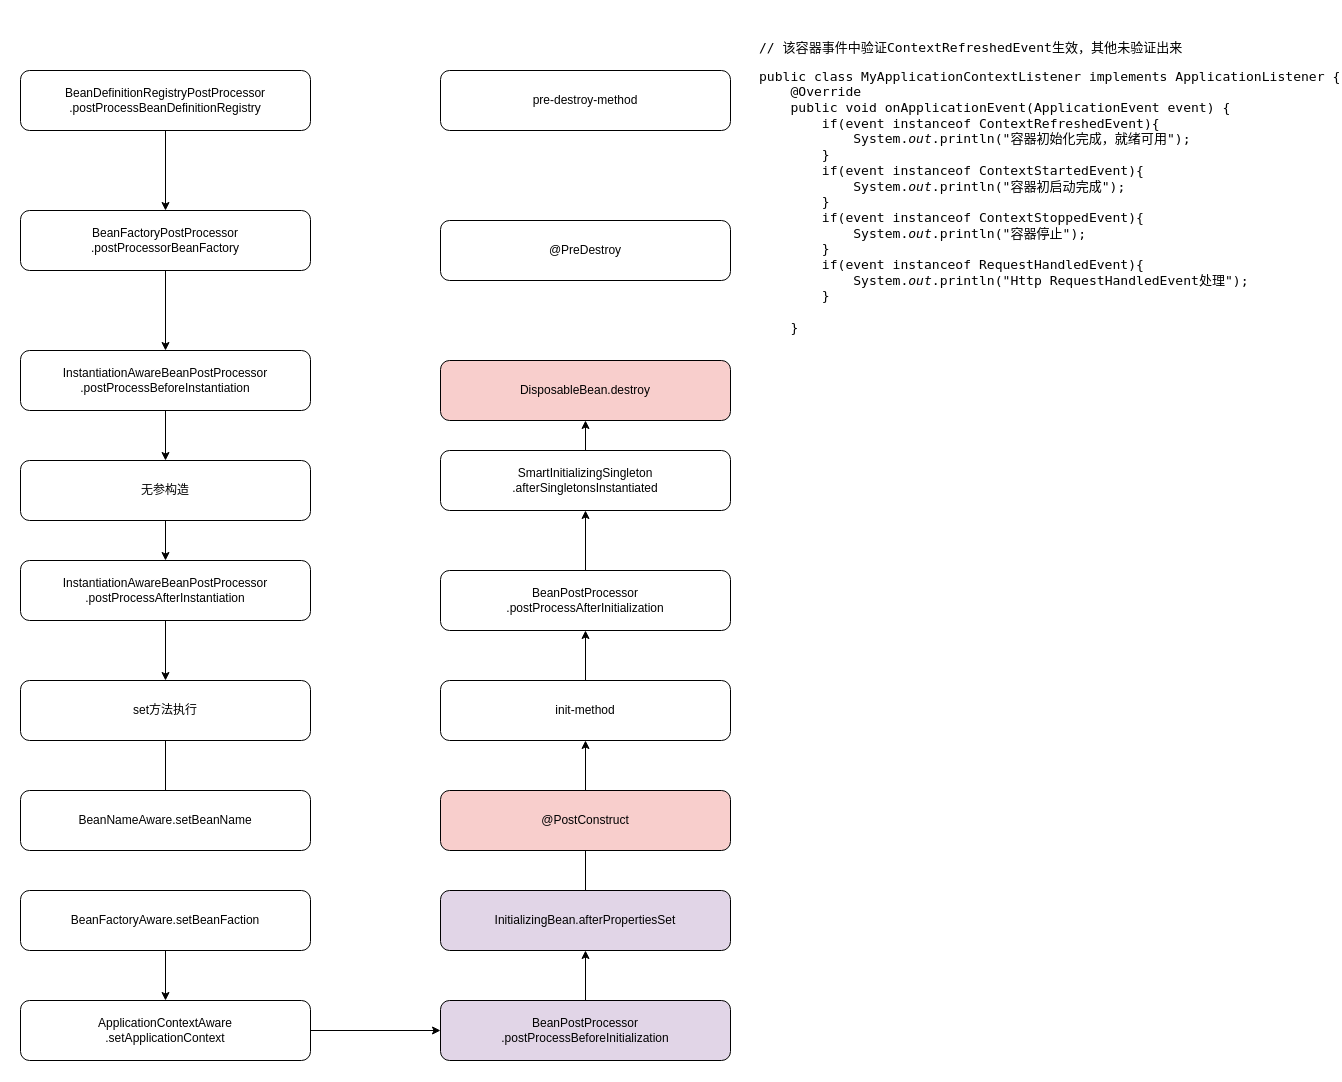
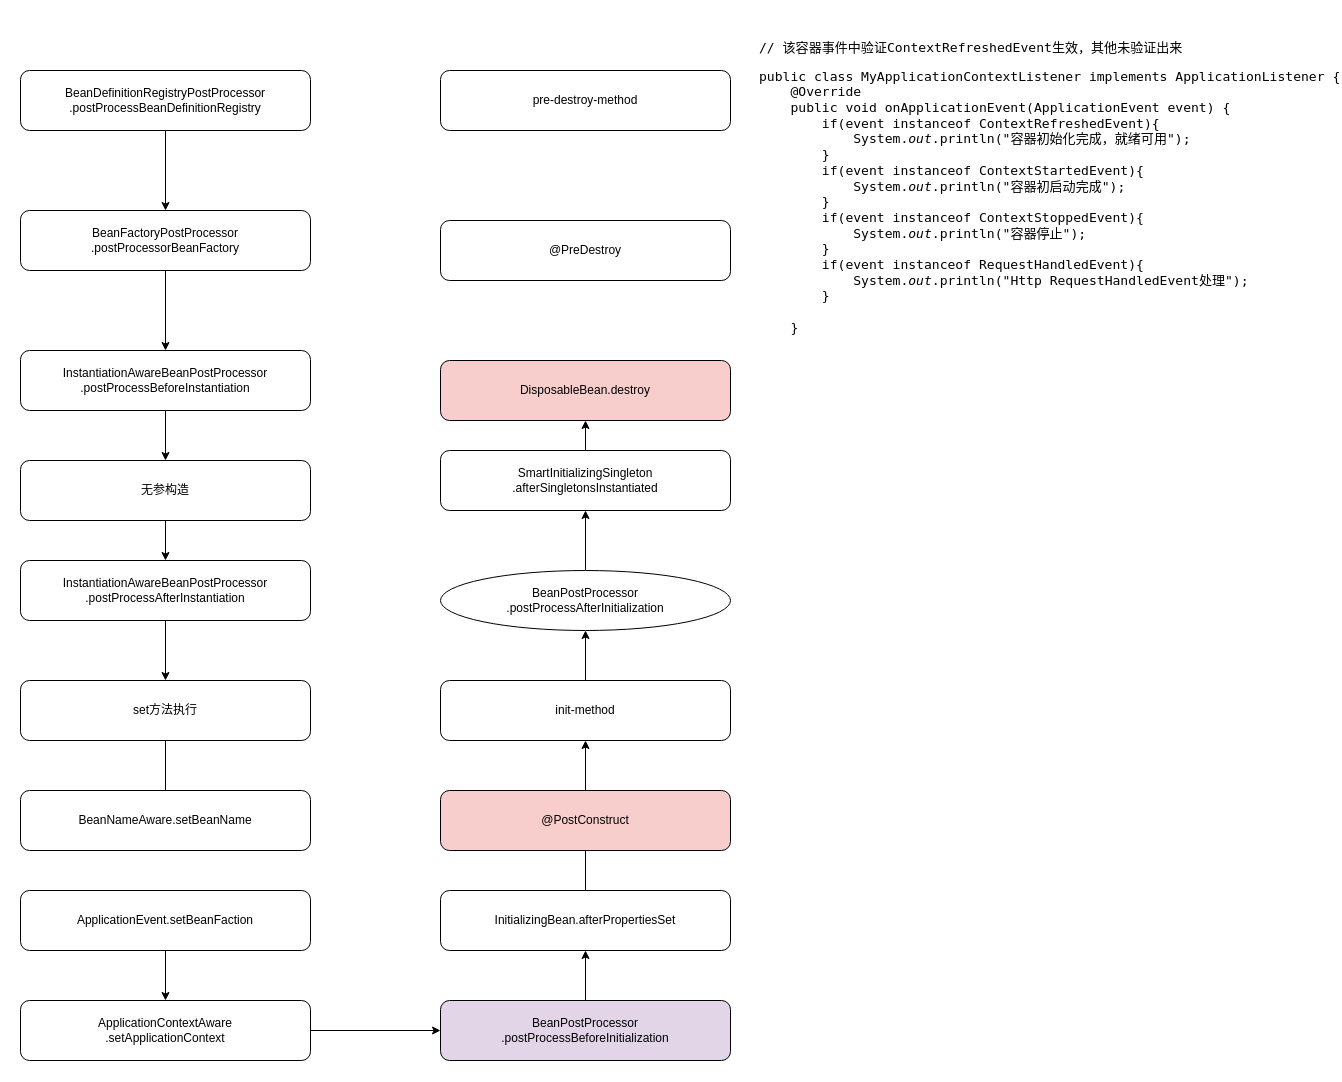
- <mxCell id="26" value="BeanPostProcessor&lt;br&gt;.postProcessAfterInitialization" style="rounded=1;whiteSpace=wrap;html=1;" vertex="1" parent="1"><mxGeometry x="440" y="570" width="290" height="60" as="geometry" /></mxCell>
+ <mxCell id="26" value="BeanPostProcessor&lt;br&gt;.postProcessAfterInitialization" style="ellipse;whiteSpace=wrap;html=1;" vertex="1" parent="1"><mxGeometry x="440" y="570" width="290" height="60" as="geometry" /></mxCell>
- <mxCell id="17" value="BeanFactoryAware.setBeanFaction" style="rounded=1;whiteSpace=wrap;html=1;" vertex="1" parent="1"><mxGeometry x="20" y="890" width="290" height="60" as="geometry" /></mxCell>
+ <mxCell id="17" value="ApplicationEvent.setBeanFaction" style="rounded=1;whiteSpace=wrap;html=1;" vertex="1" parent="1"><mxGeometry x="20" y="890" width="290" height="60" as="geometry" /></mxCell>
- <mxCell id="22" value="InitializingBean.afterPropertiesSet" style="rounded=1;whiteSpace=wrap;html=1;fillColor=#e1d5e7;" vertex="1" parent="1"><mxGeometry x="440" y="890" width="290" height="60" as="geometry" /></mxCell>
+ <mxCell id="22" value="InitializingBean.afterPropertiesSet" style="rounded=1;whiteSpace=wrap;html=1;" vertex="1" parent="1"><mxGeometry x="440" y="890" width="290" height="60" as="geometry" /></mxCell>
